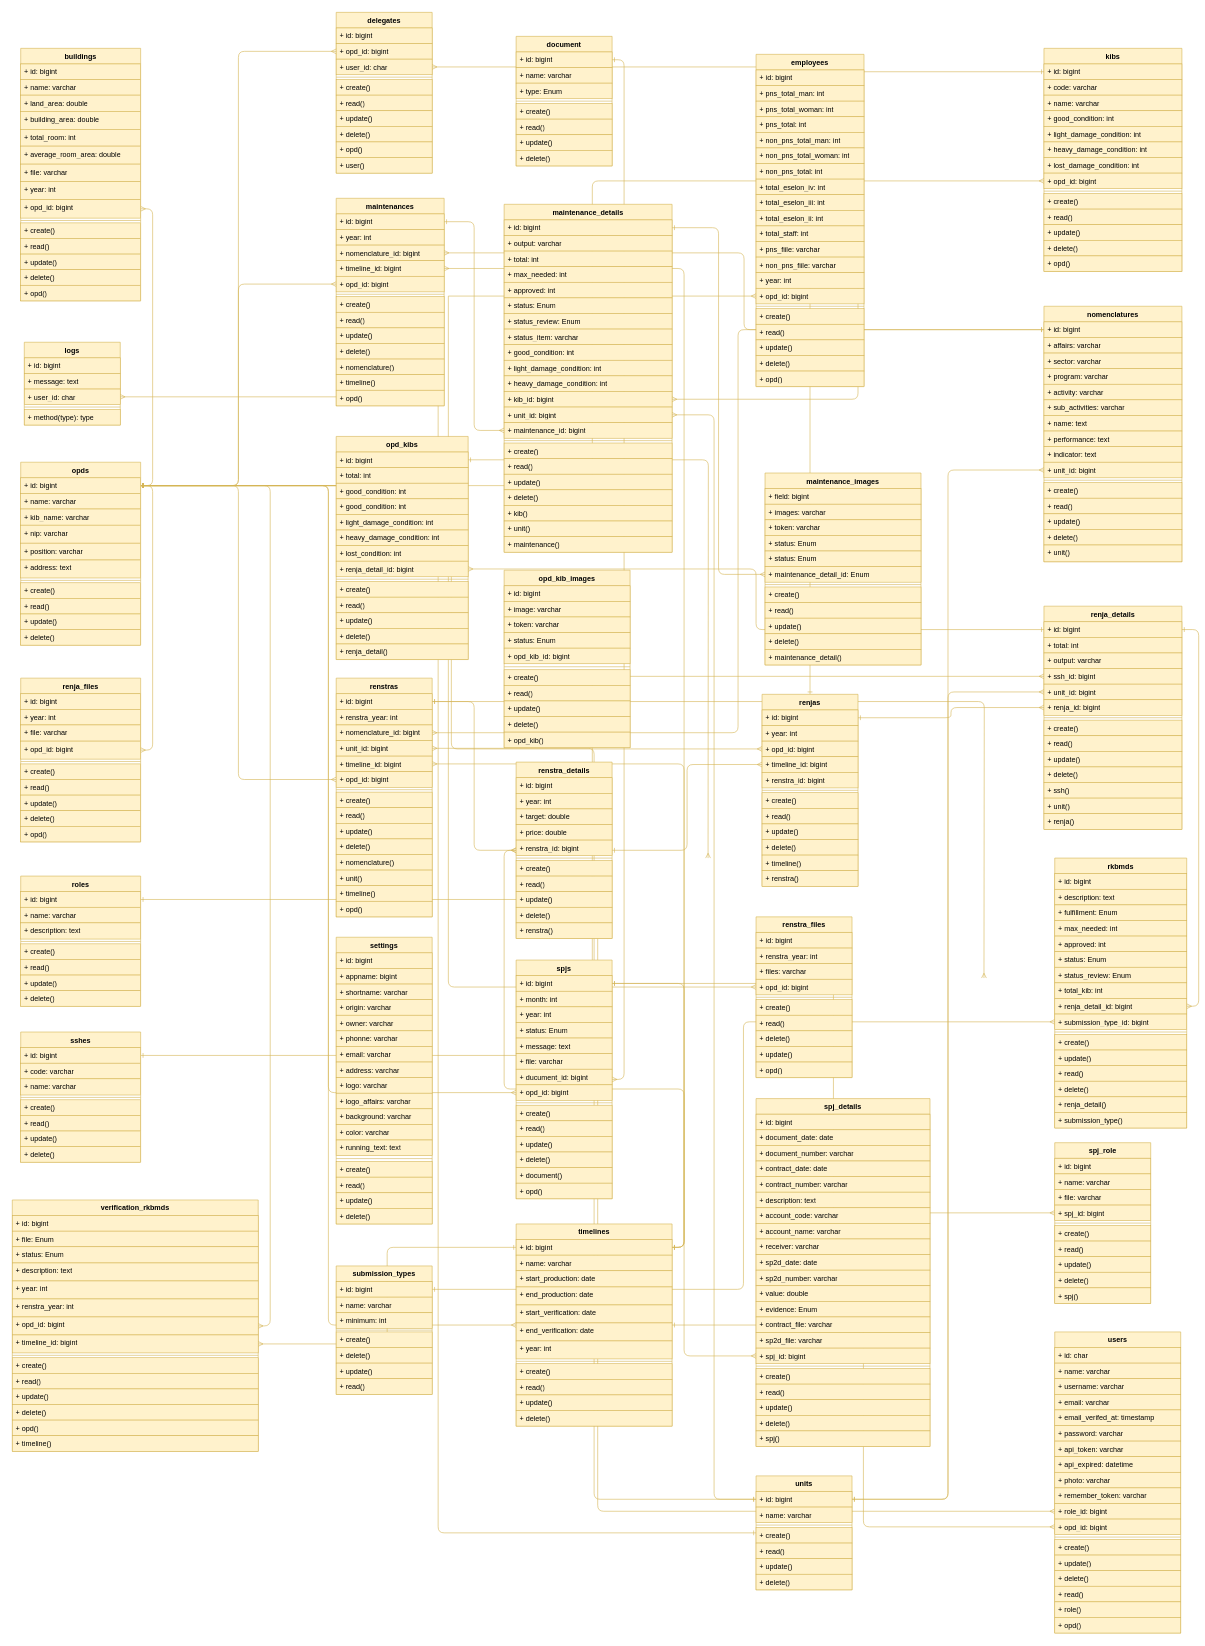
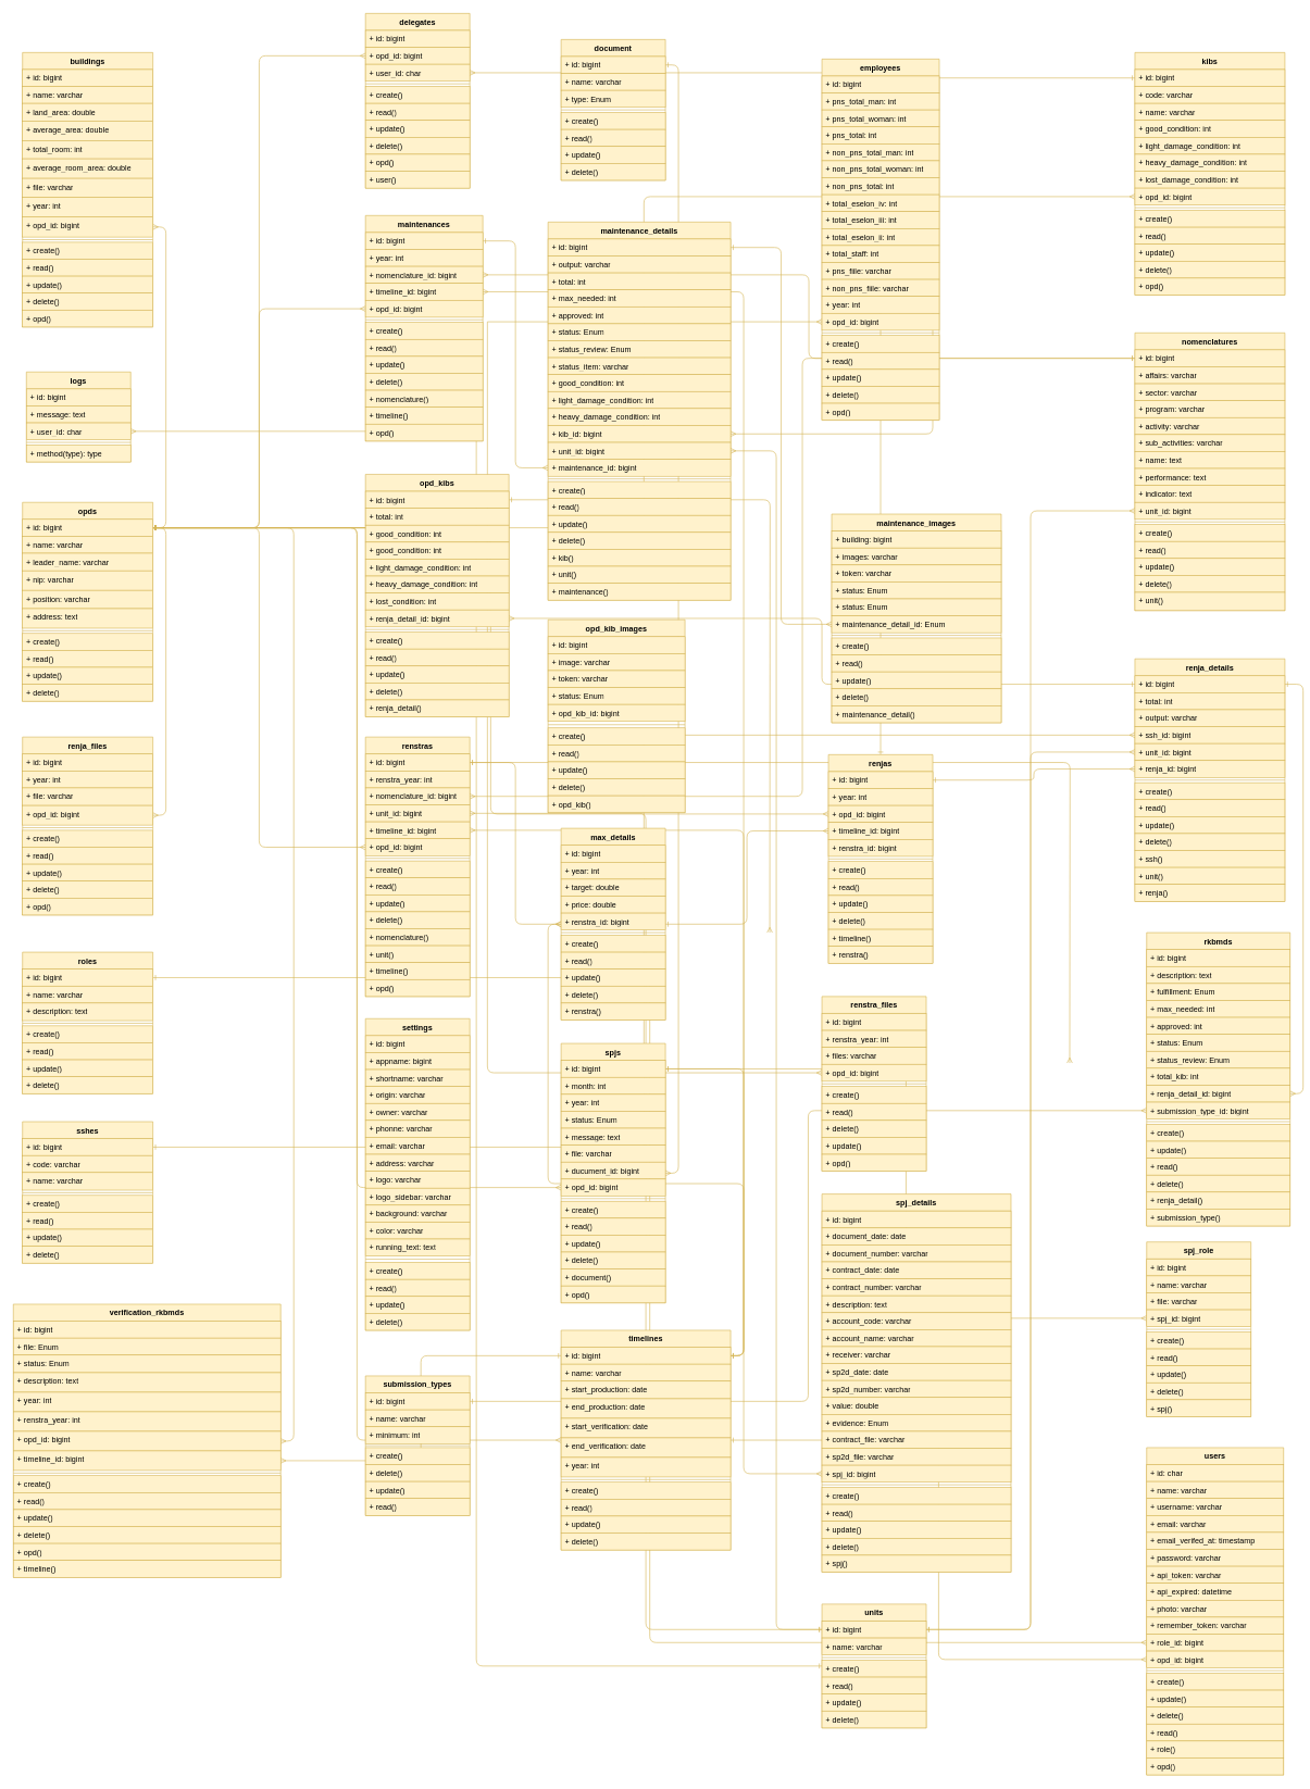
- <mxCell id="58" value="+ building_area: double" style="text;align=left;verticalAlign=top;spacingLeft=4;spacingRight=4;overflow=hidden;rotatable=0;points=[[0,0.5],[1,0.5]];portConstraint=eastwest;whiteSpace=wrap;html=1;fillColor=#fff2cc;strokeColor=#d6b656;" vertex="1" parent="54"><mxGeometry y="105" width="200" height="30" as="geometry" /></mxCell>
+ <mxCell id="58" value="+ average_area: double" style="text;align=left;verticalAlign=top;spacingLeft=4;spacingRight=4;overflow=hidden;rotatable=0;points=[[0,0.5],[1,0.5]];portConstraint=eastwest;whiteSpace=wrap;html=1;fillColor=#fff2cc;strokeColor=#d6b656;" vertex="1" parent="54"><mxGeometry y="105" width="200" height="30" as="geometry" /></mxCell>
- <mxCell id="347" value="+ field: bigint" style="text;strokeColor=#d6b656;fillColor=#fff2cc;align=left;verticalAlign=top;spacingLeft=4;spacingRight=4;overflow=hidden;rotatable=0;points=[[0,0.5],[1,0.5]];portConstraint=eastwest;whiteSpace=wrap;html=1;" vertex="1" parent="346"><mxGeometry y="26" width="260" height="26" as="geometry" /></mxCell>
+ <mxCell id="347" value="+ building: bigint" style="text;strokeColor=#d6b656;fillColor=#fff2cc;align=left;verticalAlign=top;spacingLeft=4;spacingRight=4;overflow=hidden;rotatable=0;points=[[0,0.5],[1,0.5]];portConstraint=eastwest;whiteSpace=wrap;html=1;" vertex="1" parent="346"><mxGeometry y="26" width="260" height="26" as="geometry" /></mxCell>
- <mxCell id="79" value="+ kib_name: varchar" style="text;align=left;verticalAlign=top;spacingLeft=4;spacingRight=4;overflow=hidden;rotatable=0;points=[[0,0.5],[1,0.5]];portConstraint=eastwest;whiteSpace=wrap;html=1;fillColor=#fff2cc;strokeColor=#d6b656;" vertex="1" parent="76"><mxGeometry y="78" width="200" height="27" as="geometry" /></mxCell>
+ <mxCell id="79" value="+ leader_name: varchar" style="text;align=left;verticalAlign=top;spacingLeft=4;spacingRight=4;overflow=hidden;rotatable=0;points=[[0,0.5],[1,0.5]];portConstraint=eastwest;whiteSpace=wrap;html=1;fillColor=#fff2cc;strokeColor=#d6b656;" vertex="1" parent="76"><mxGeometry y="78" width="200" height="27" as="geometry" /></mxCell>
- <mxCell id="250" value="renstra_details" style="swimlane;fontStyle=1;align=center;verticalAlign=top;childLayout=stackLayout;horizontal=1;startSize=26;horizontalStack=0;resizeParent=1;resizeParentMax=0;resizeLast=0;collapsible=1;marginBottom=0;whiteSpace=wrap;html=1;fillColor=#fff2cc;strokeColor=#d6b656;" vertex="1" parent="1"><mxGeometry x="860" y="1270" width="160" height="294" as="geometry" /></mxCell>
+ <mxCell id="250" value="max_details" style="swimlane;fontStyle=1;align=center;verticalAlign=top;childLayout=stackLayout;horizontal=1;startSize=26;horizontalStack=0;resizeParent=1;resizeParentMax=0;resizeLast=0;collapsible=1;marginBottom=0;whiteSpace=wrap;html=1;fillColor=#fff2cc;strokeColor=#d6b656;" vertex="1" parent="1"><mxGeometry x="860" y="1270" width="160" height="294" as="geometry" /></mxCell>
- <mxCell id="152" value="+ logo_affairs: varchar" style="text;align=left;verticalAlign=top;spacingLeft=4;spacingRight=4;overflow=hidden;rotatable=0;points=[[0,0.5],[1,0.5]];portConstraint=eastwest;whiteSpace=wrap;html=1;fillColor=#fff2cc;strokeColor=#d6b656;" vertex="1" parent="142"><mxGeometry y="260" width="160" height="26" as="geometry" /></mxCell>
+ <mxCell id="152" value="+ logo_sidebar: varchar" style="text;align=left;verticalAlign=top;spacingLeft=4;spacingRight=4;overflow=hidden;rotatable=0;points=[[0,0.5],[1,0.5]];portConstraint=eastwest;whiteSpace=wrap;html=1;fillColor=#fff2cc;strokeColor=#d6b656;" vertex="1" parent="142"><mxGeometry y="260" width="160" height="26" as="geometry" /></mxCell>
